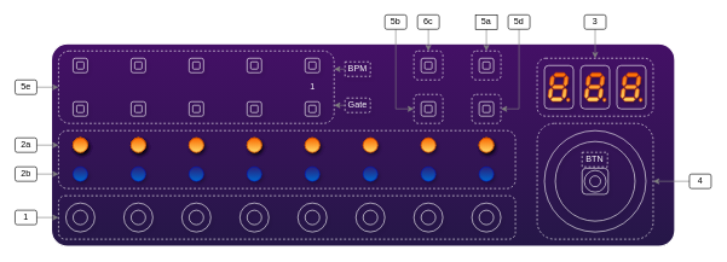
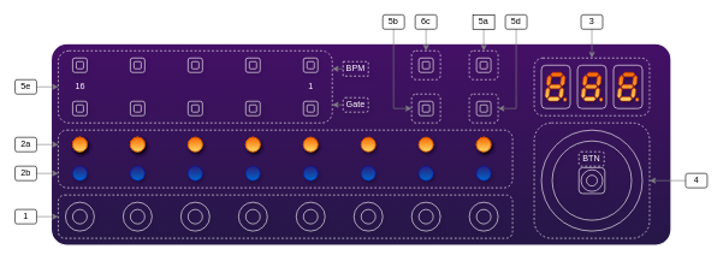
+ <mxCell id="114" value="16" style="text;html=1;align=center;verticalAlign=middle;resizable=0;points=[];autosize=1;strokeColor=none;fillColor=none;fontColor=#FFFFFF;" vertex="1" parent="1"><mxGeometry x="95" y="110" width="30" height="20" as="geometry" /></mxCell>
- <mxCell id="133" value="BTN" style="whiteSpace=wrap;html=1;fillColor=none;shadow=1;strokeColor=#FFFFFF;fontColor=#FFFFFF;dashed=1;rounded=0;" vertex="1" parent="1"><mxGeometry x="802" y="210" width="35" height="20" as="geometry" /></mxCell>
+ <mxCell id="133" value="BTN" style="rounded=1;whiteSpace=wrap;html=1;fillColor=none;shadow=1;strokeColor=#FFFFFF;fontColor=#FFFFFF;dashed=1;" vertex="1" parent="1"><mxGeometry x="802" y="210" width="35" height="20" as="geometry" /></mxCell>
